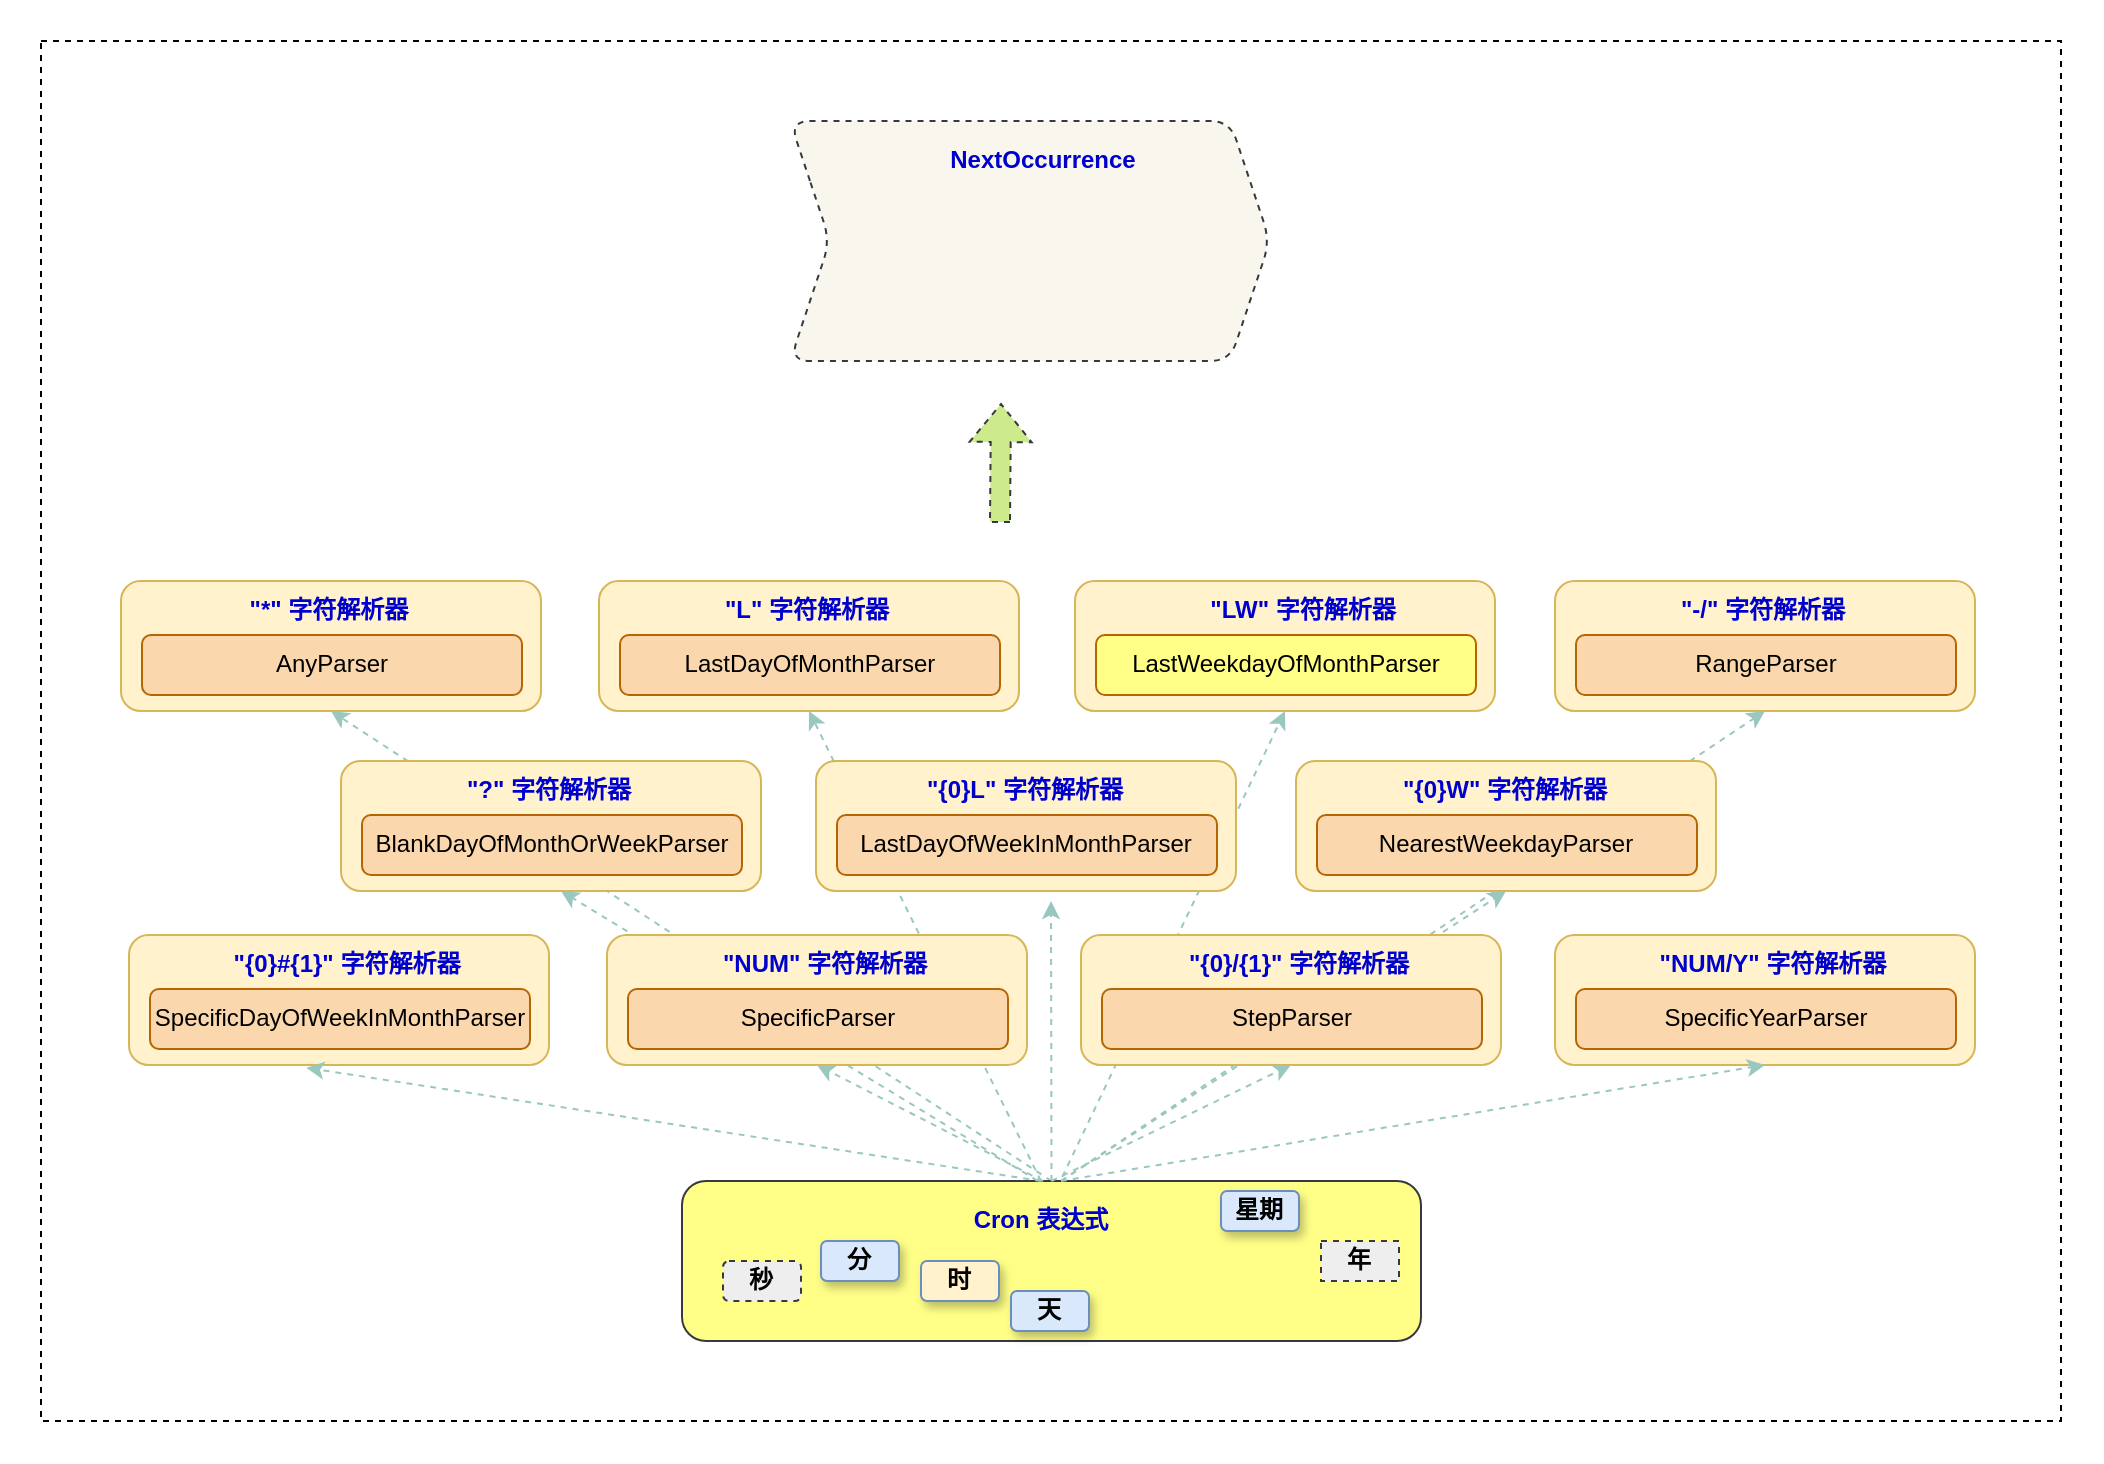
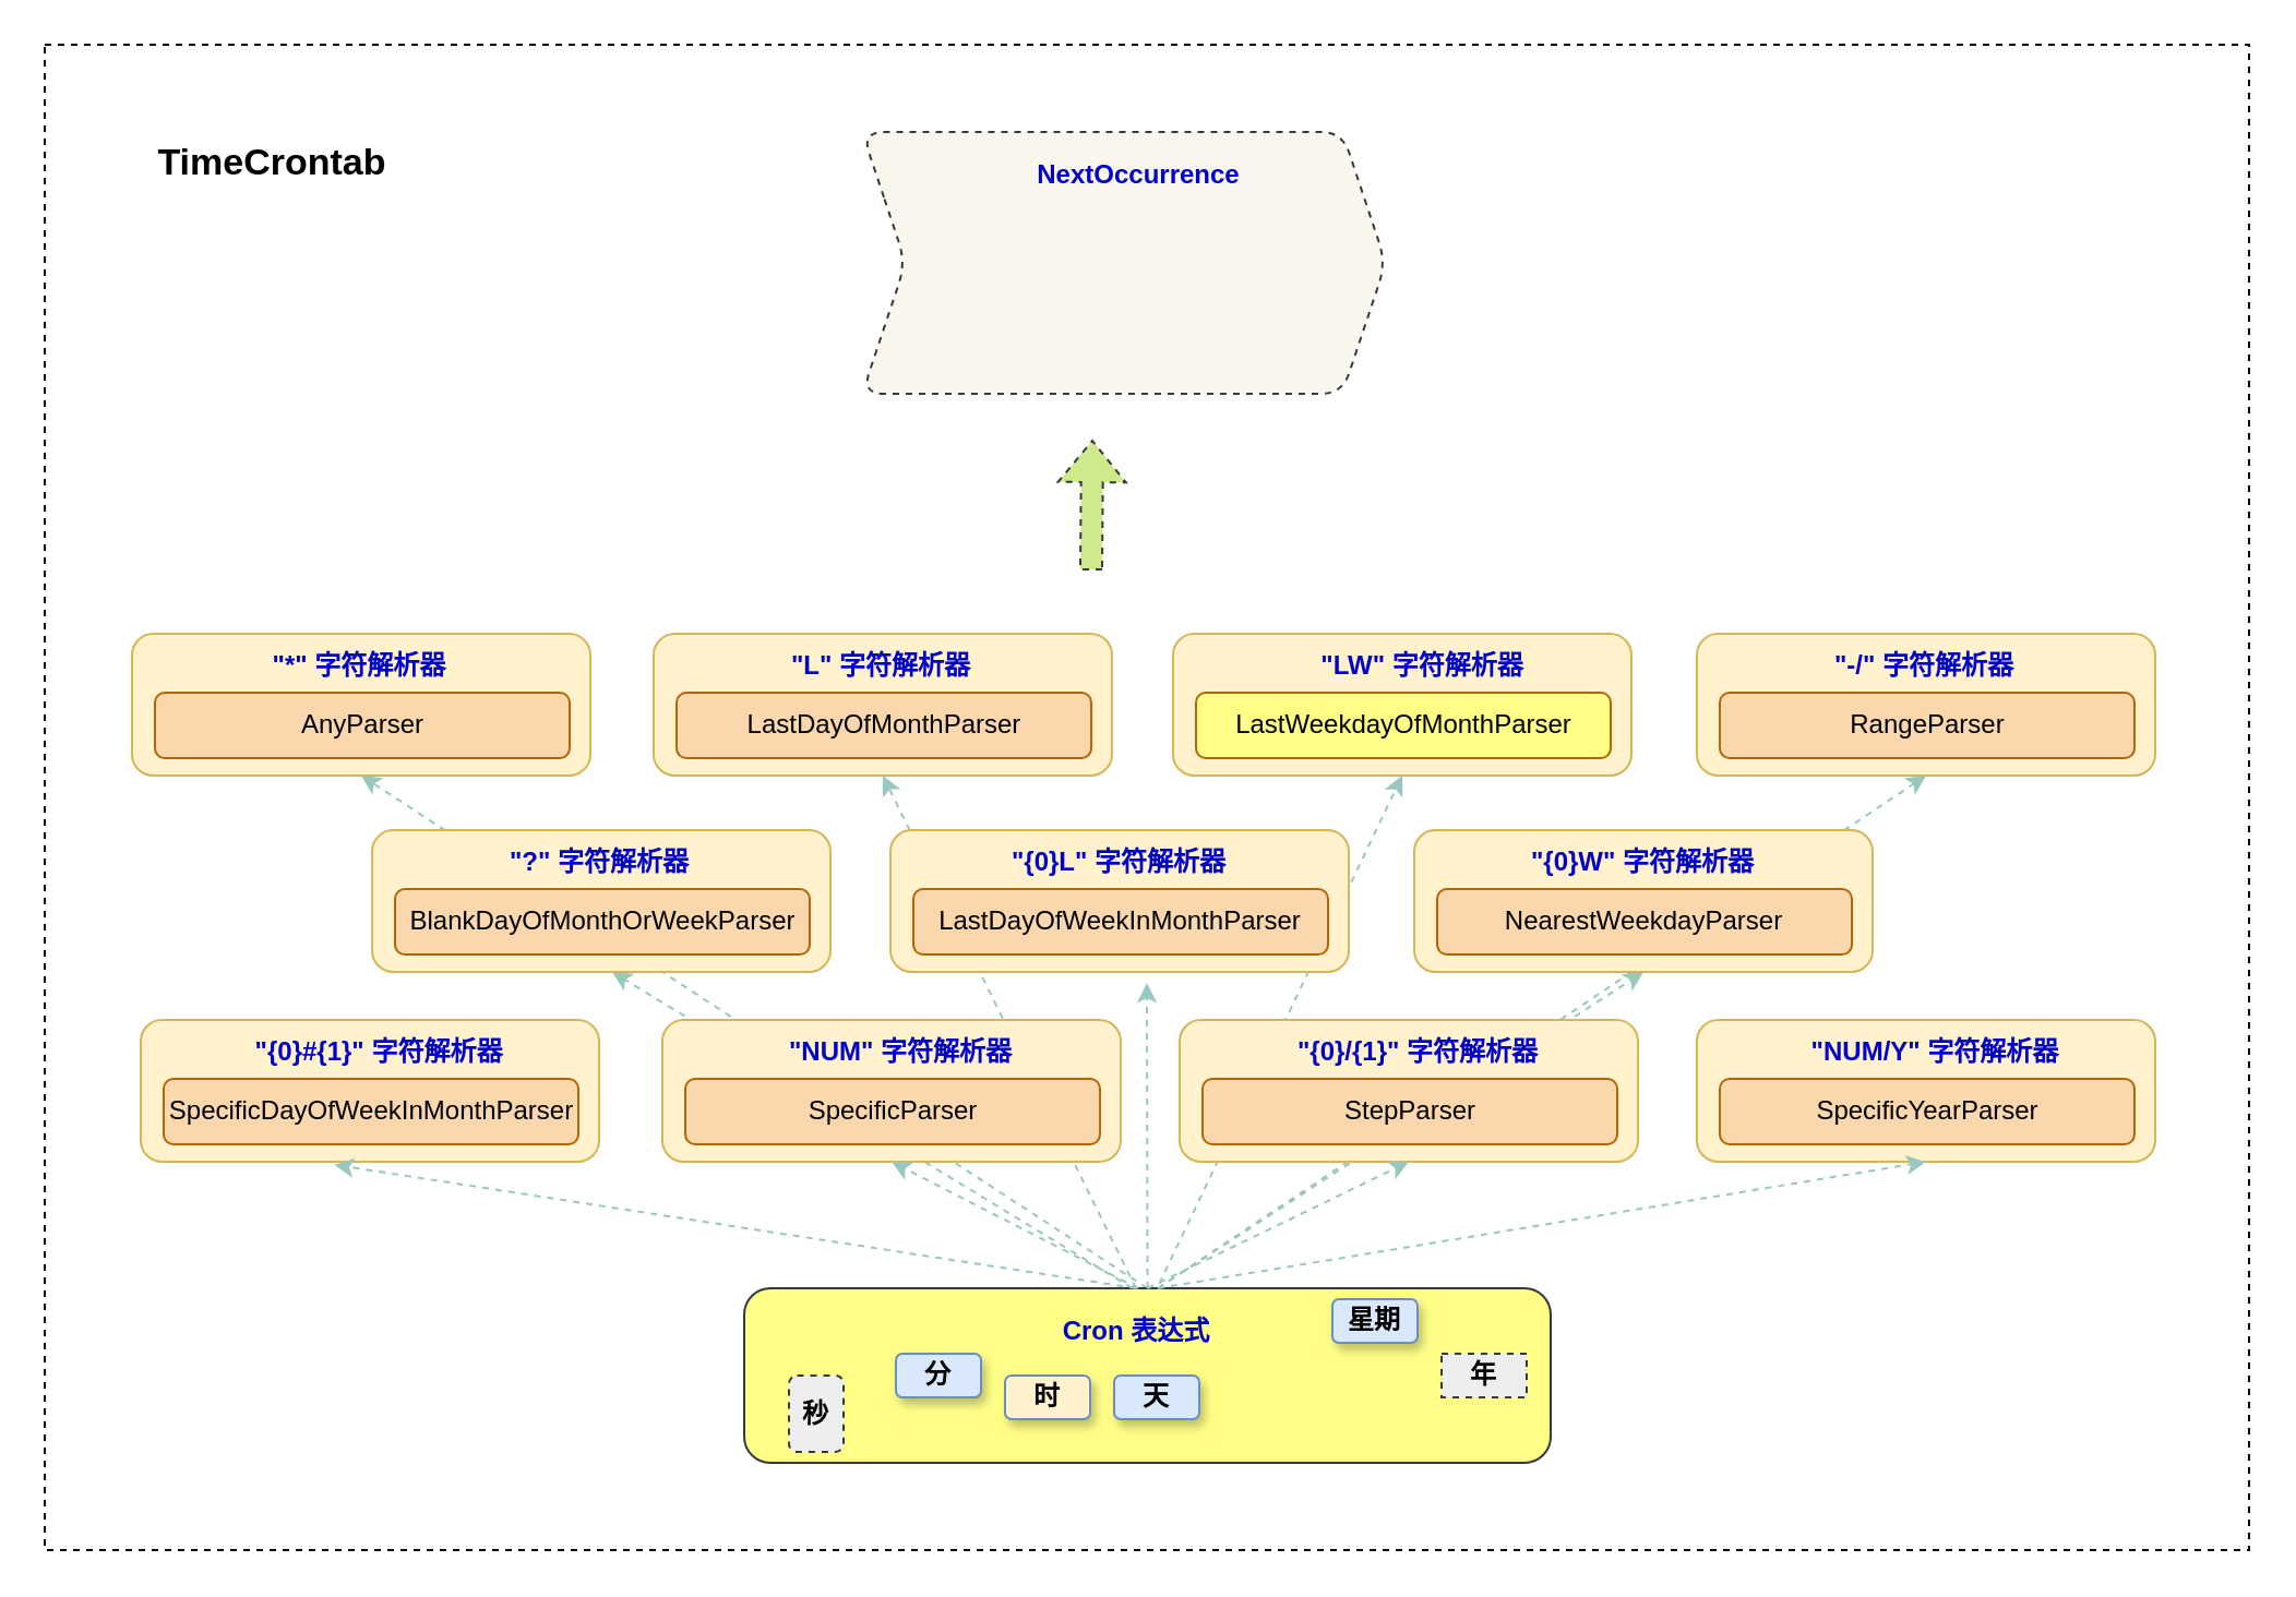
+ <mxCell id="60" value="TimeCrontab&lt;br style=&quot;font-size: 17px;&quot;&gt;" style="text;html=1;align=center;verticalAlign=middle;resizable=0;points=[];autosize=1;strokeColor=none;fillColor=none;fontSize=17;fontStyle=1" vertex="1" parent="1"><mxGeometry x="64" y="60" width="120" height="30" as="geometry" /></mxCell>
- <mxCell id="11" value="秒" style="rounded=1;whiteSpace=wrap;html=1;dashed=1;fillColor=#eeeeee;strokeColor=#36393d;fontStyle=1" parent="1" vertex="1"><mxGeometry x="361" y="630" width="39" height="20" as="geometry" /></mxCell>
+ <mxCell id="11" value="秒" style="rounded=1;whiteSpace=wrap;html=1;dashed=1;fillColor=#eeeeee;strokeColor=#36393d;fontStyle=1" parent="1" vertex="1"><mxGeometry x="361" y="630" width="25" height="35" as="geometry" /></mxCell>
- <mxCell id="14" value="天" style="rounded=1;whiteSpace=wrap;html=1;fillColor=#dae8fc;strokeColor=#6c8ebf;shadow=1;fontStyle=1" parent="1" vertex="1"><mxGeometry x="505" y="645" width="39" height="20" as="geometry" /></mxCell>
+ <mxCell id="14" value="天" style="rounded=1;whiteSpace=wrap;html=1;fillColor=#dae8fc;strokeColor=#6c8ebf;shadow=1;fontStyle=1" parent="1" vertex="1"><mxGeometry x="510" y="630" width="39" height="20" as="geometry" /></mxCell>
